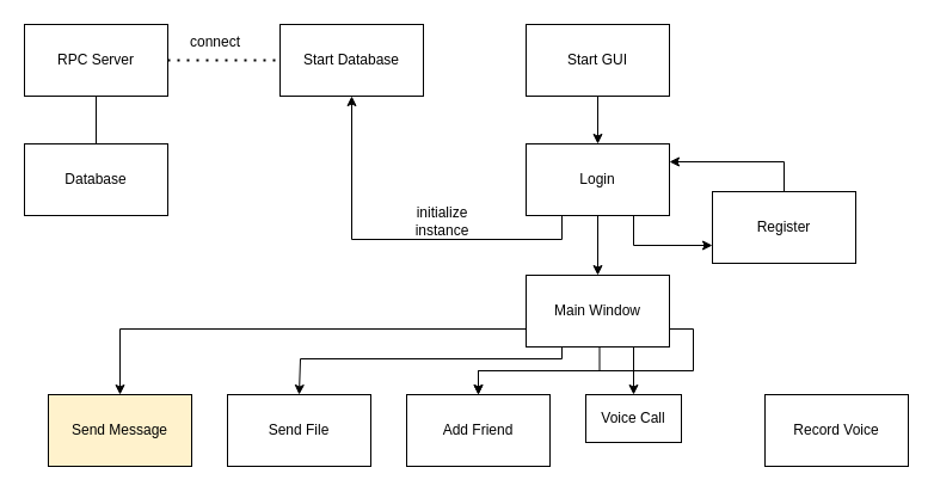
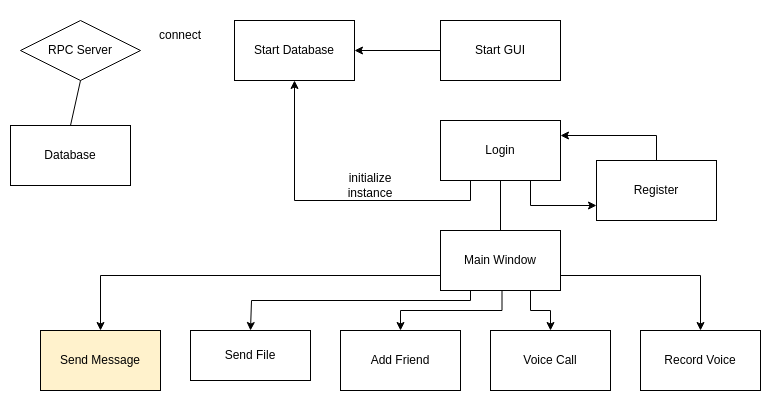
- <mxCell id="2" value="RPC Server" style="rounded=0;whiteSpace=wrap;html=1;" vertex="1" parent="1"><mxGeometry x="20" y="20" width="120" height="60" as="geometry" /></mxCell>
+ <mxCell id="2" value="RPC Server" style="rhombus;whiteSpace=wrap;html=1;" vertex="1" parent="1"><mxGeometry x="20" y="20" width="120" height="60" as="geometry" /></mxCell>
- <mxCell id="3" value="" style="endArrow=none;dashed=1;html=1;dashPattern=1 3;strokeWidth=2;rounded=0;entryX=0;entryY=0.5;entryDx=0;entryDy=0;exitX=1;exitY=0.5;exitDx=0;exitDy=0;" edge="1" parent="1" source="2" target="4"><mxGeometry width="50" height="50" relative="1" as="geometry"><mxPoint x="230" y="80" as="sourcePoint" /><mxPoint x="280" y="30" as="targetPoint" /></mxGeometry></mxCell>
+ <mxCell id="5" style="edgeStyle=orthogonalEdgeStyle;rounded=0;orthogonalLoop=1;jettySize=auto;html=1;exitX=0;exitY=0.5;exitDx=0;exitDy=0;entryX=1;entryY=0.5;entryDx=0;entryDy=0;" edge="1" parent="1" source="7" target="4"><mxGeometry relative="1" as="geometry" /></mxCell>
- <mxCell id="6" style="edgeStyle=orthogonalEdgeStyle;rounded=0;orthogonalLoop=1;jettySize=auto;html=1;exitX=0.5;exitY=1;exitDx=0;exitDy=0;entryX=0.5;entryY=0;entryDx=0;entryDy=0;" edge="1" parent="1" source="7" target="18"><mxGeometry relative="1" as="geometry" /></mxCell>
- <mxCell id="9" value="Database" style="rounded=0;whiteSpace=wrap;html=1;" vertex="1" parent="1"><mxGeometry x="20" y="120" width="120" height="60" as="geometry" /></mxCell>
+ <mxCell id="9" value="Database" style="rounded=0;whiteSpace=wrap;html=1;" vertex="1" parent="1"><mxGeometry x="10" y="125" width="120" height="60" as="geometry" /></mxCell>
- <mxCell id="17" style="edgeStyle=orthogonalEdgeStyle;rounded=0;orthogonalLoop=1;jettySize=auto;html=1;exitX=0.5;exitY=1;exitDx=0;exitDy=0;entryX=0.5;entryY=0;entryDx=0;entryDy=0;" edge="1" parent="12" source="18" target="16"><mxGeometry relative="1" as="geometry" /></mxCell>
+ <mxCell id="17" style="edgeStyle=orthogonalEdgeStyle;rounded=0;orthogonalLoop=1;jettySize=auto;html=1;exitX=0.5;exitY=1;exitDx=0;exitDy=0;entryX=0.5;entryY=0;entryDx=0;entryDy=0;endArrow=none;" edge="1" parent="12" source="18" target="16"><mxGeometry relative="1" as="geometry" /></mxCell>
- <mxCell id="29" style="edgeStyle=orthogonalEdgeStyle;rounded=0;orthogonalLoop=1;jettySize=auto;html=1;exitX=1;exitY=0.75;exitDx=0;exitDy=0;" edge="1" parent="1" source="16" target="22"><mxGeometry relative="1" as="geometry" /></mxCell>
+ <mxCell id="29" style="edgeStyle=orthogonalEdgeStyle;rounded=0;orthogonalLoop=1;jettySize=auto;html=1;exitX=1;exitY=0.75;exitDx=0;exitDy=0;entryX=0.5;entryY=0;entryDx=0;entryDy=0;" edge="1" parent="1" source="16" target="25"><mxGeometry relative="1" as="geometry" /></mxCell>
- <mxCell id="23" value="Voice Call" style="rounded=0;whiteSpace=wrap;html=1;" vertex="1" parent="1"><mxGeometry x="490" y="330" width="80" height="40" as="geometry" /></mxCell>
+ <mxCell id="23" value="Voice Call" style="rounded=0;whiteSpace=wrap;html=1;" vertex="1" parent="1"><mxGeometry x="490" y="330" width="120" height="60" as="geometry" /></mxCell>
- <mxCell id="21" value="Send File" style="rounded=0;whiteSpace=wrap;html=1;" vertex="1" parent="1"><mxGeometry x="190" y="330" width="120" height="60" as="geometry" /></mxCell>
+ <mxCell id="21" value="Send File" style="rounded=0;whiteSpace=wrap;html=1;" vertex="1" parent="1"><mxGeometry x="190" y="330" width="120" height="50" as="geometry" /></mxCell>
